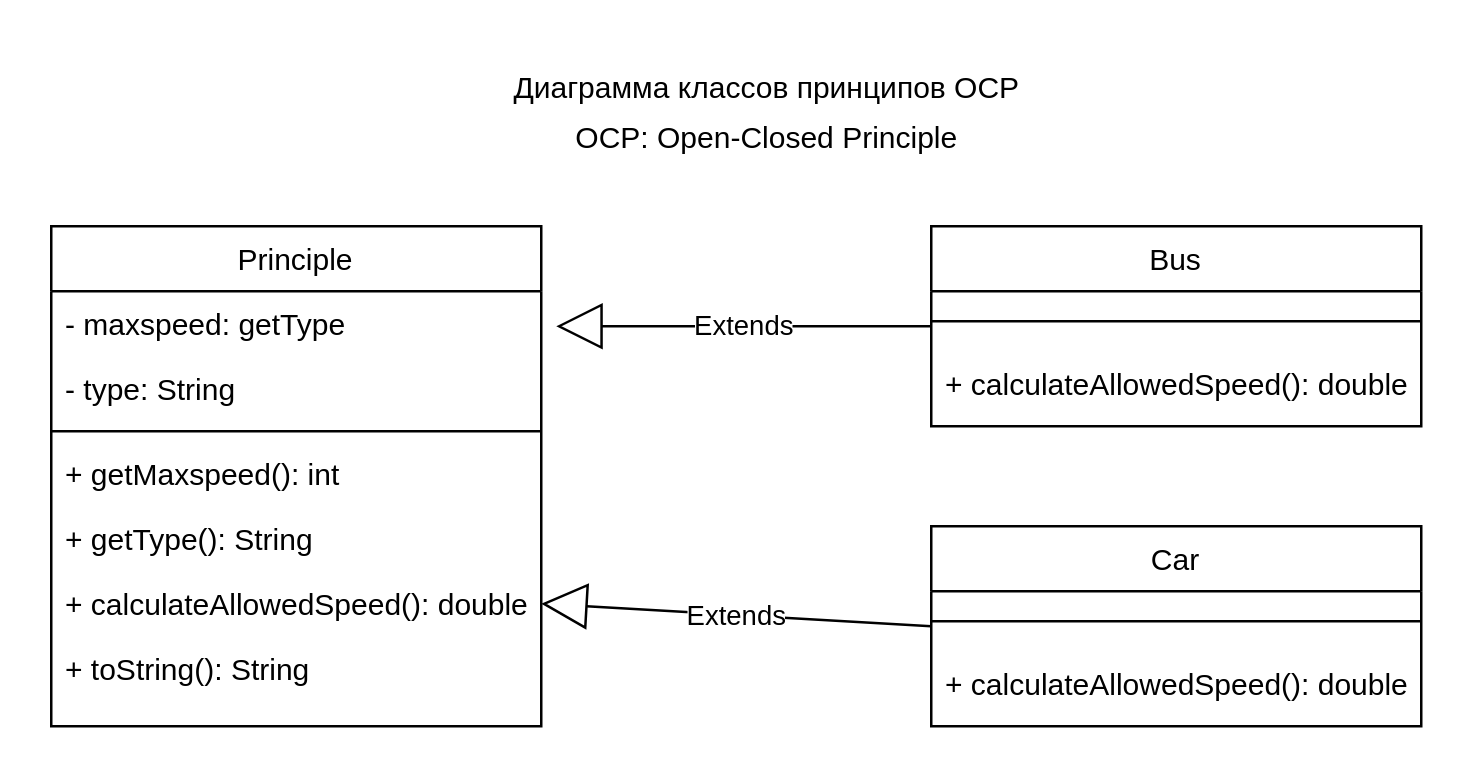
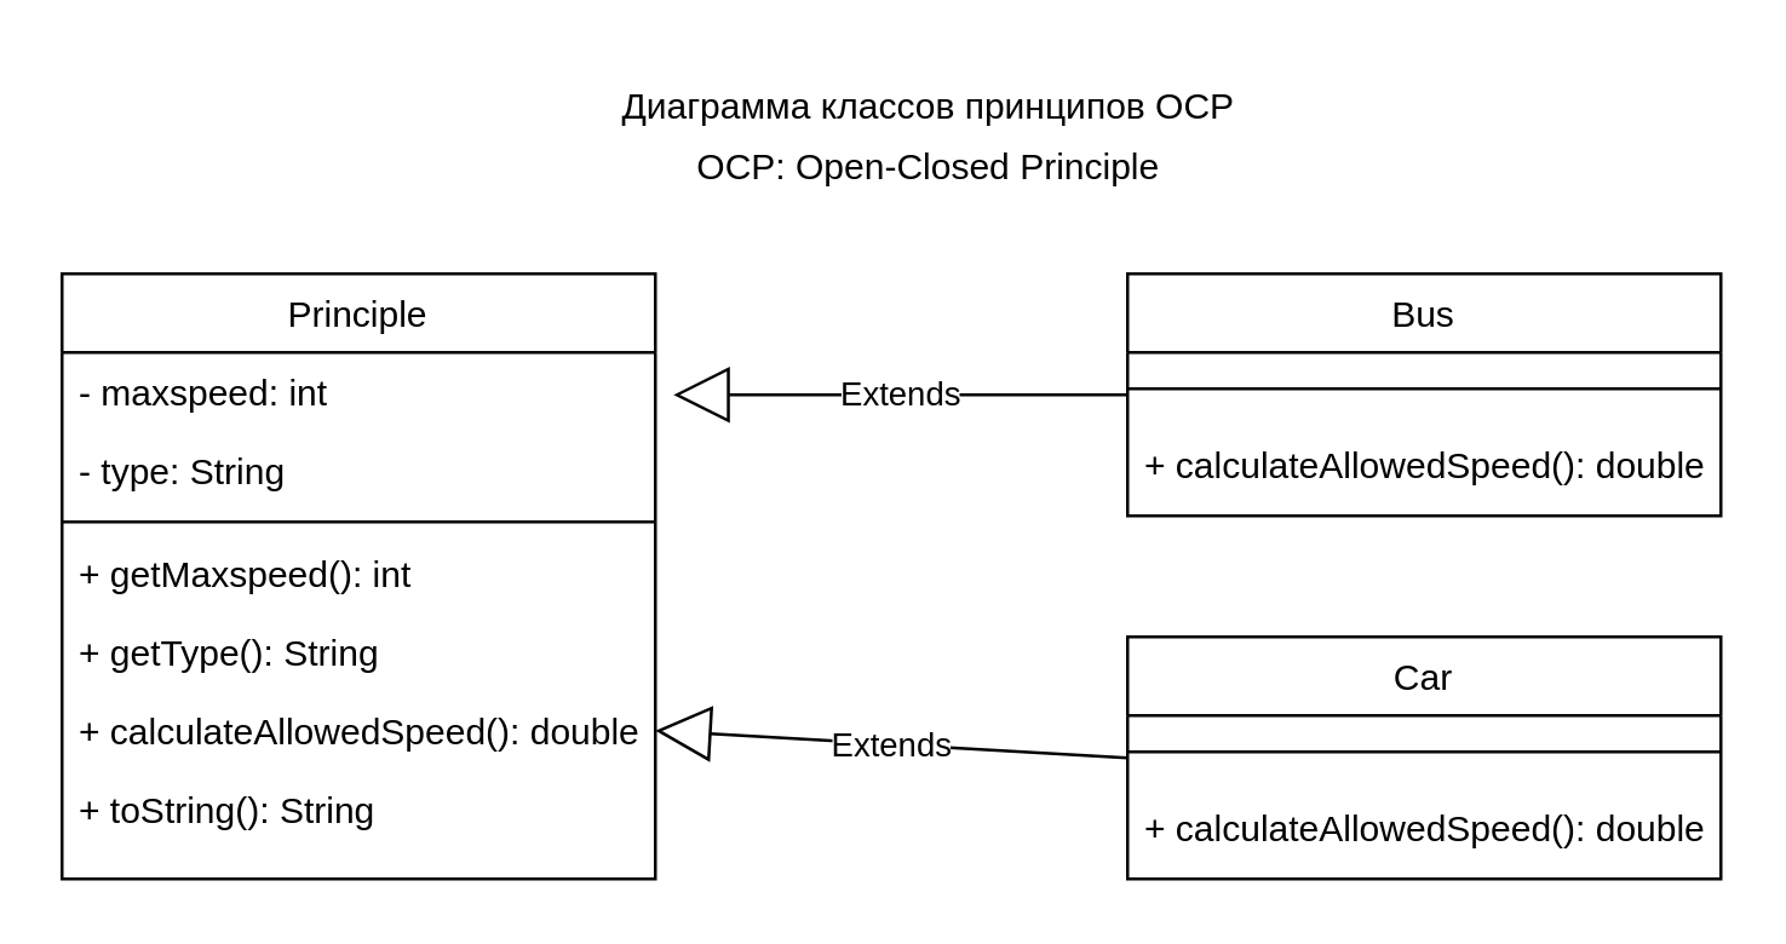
- <mxCell id="3" value="- maxspeed: getType" style="text;align=left;verticalAlign=top;spacingLeft=4;spacingRight=4;overflow=hidden;rotatable=0;points=[[0,0.5],[1,0.5]];portConstraint=eastwest;" parent="2" vertex="1"><mxGeometry y="26" width="196" height="26" as="geometry" /></mxCell>
+ <mxCell id="3" value="- maxspeed: int" style="text;align=left;verticalAlign=top;spacingLeft=4;spacingRight=4;overflow=hidden;rotatable=0;points=[[0,0.5],[1,0.5]];portConstraint=eastwest;" parent="2" vertex="1"><mxGeometry y="26" width="196" height="26" as="geometry" /></mxCell>
